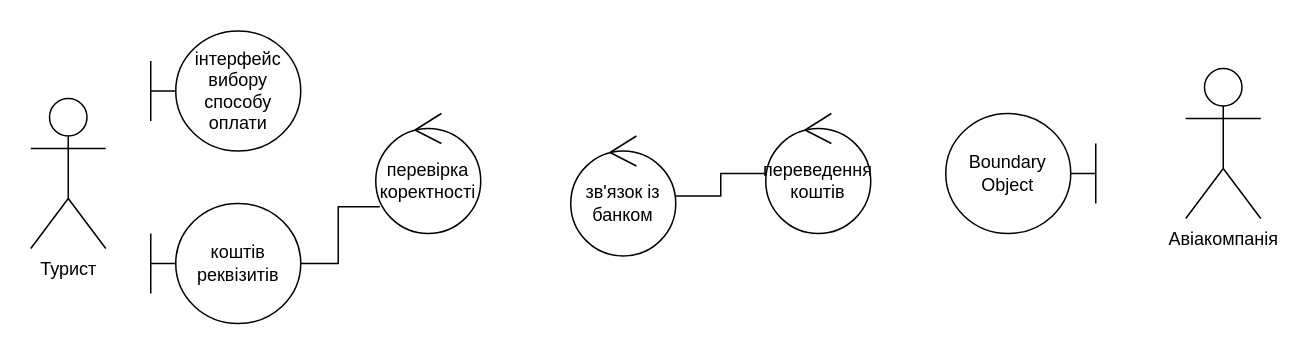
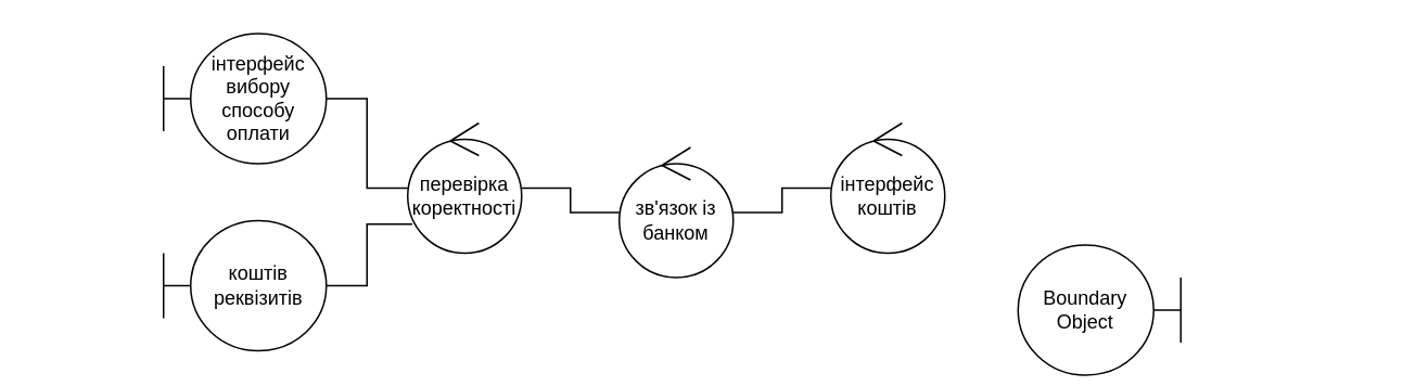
+ <mxCell id="4" style="edgeStyle=orthogonalEdgeStyle;rounded=0;orthogonalLoop=1;jettySize=auto;html=1;endArrow=none;endFill=0;" edge="1" parent="1" source="5" target="9"><mxGeometry relative="1" as="geometry" /></mxCell>
- <mxCell id="3" value="Авіакомпанія" style="shape=umlActor;verticalLabelPosition=bottom;verticalAlign=top;html=1;" vertex="1" parent="1"><mxGeometry x="790" y="45" width="50" height="100" as="geometry" /></mxCell>
- <mxCell id="2" value="Турист" style="shape=umlActor;verticalLabelPosition=bottom;verticalAlign=top;html=1;" vertex="1" parent="1"><mxGeometry x="20" y="65" width="50" height="100" as="geometry" /></mxCell>
- <mxCell id="13" value="Boundary Object" style="shape=umlBoundary;whiteSpace=wrap;html=1;direction=west;" vertex="1" parent="1"><mxGeometry x="630" y="75" width="100" height="80" as="geometry" /></mxCell>
+ <mxCell id="13" value="Boundary Object" style="shape=umlBoundary;whiteSpace=wrap;html=1;direction=west;" vertex="1" parent="1"><mxGeometry x="625" y="150" width="100" height="80" as="geometry" /></mxCell>
- <mxCell id="12" value="переведення коштів" style="ellipse;shape=umlControl;whiteSpace=wrap;html=1;" vertex="1" parent="1"><mxGeometry x="510" y="75" width="70" height="80" as="geometry" /></mxCell>
+ <mxCell id="12" value="інтерфейс коштів" style="ellipse;shape=umlControl;whiteSpace=wrap;html=1;" vertex="1" parent="1"><mxGeometry x="510" y="75" width="70" height="80" as="geometry" /></mxCell>
+ <mxCell id="8" style="edgeStyle=orthogonalEdgeStyle;rounded=0;orthogonalLoop=1;jettySize=auto;html=1;endArrow=none;endFill=0;" edge="1" parent="1" source="9" target="11"><mxGeometry relative="1" as="geometry" /></mxCell>
